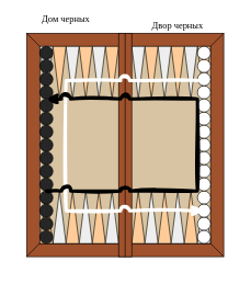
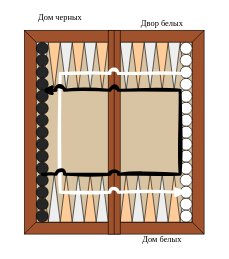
- <mxCell id="53" value="Двор черных" style="text;html=1;strokeColor=none;fillColor=none;align=center;verticalAlign=middle;whiteSpace=wrap;rounded=0;fontFamily=Times New Roman;fontSize=14;" vertex="1" parent="1"><mxGeometry x="200" width="140" height="20" as="geometry" y="30" /></mxCell>
+ <mxCell id="53" value="Двор белых" style="text;html=1;strokeColor=none;fillColor=none;align=center;verticalAlign=middle;whiteSpace=wrap;rounded=0;fontFamily=Times New Roman;fontSize=14;" vertex="1" parent="1"><mxGeometry x="200" width="140" height="20" as="geometry" y="30" /></mxCell>
+ <mxCell id="51" value="Дом белых" style="text;html=1;strokeColor=none;fillColor=none;align=center;verticalAlign=middle;whiteSpace=wrap;rounded=0;fontFamily=Times New Roman;fontSize=14;" vertex="1" parent="1"><mxGeometry x="200" y="390" width="140" height="20" as="geometry" /></mxCell>
